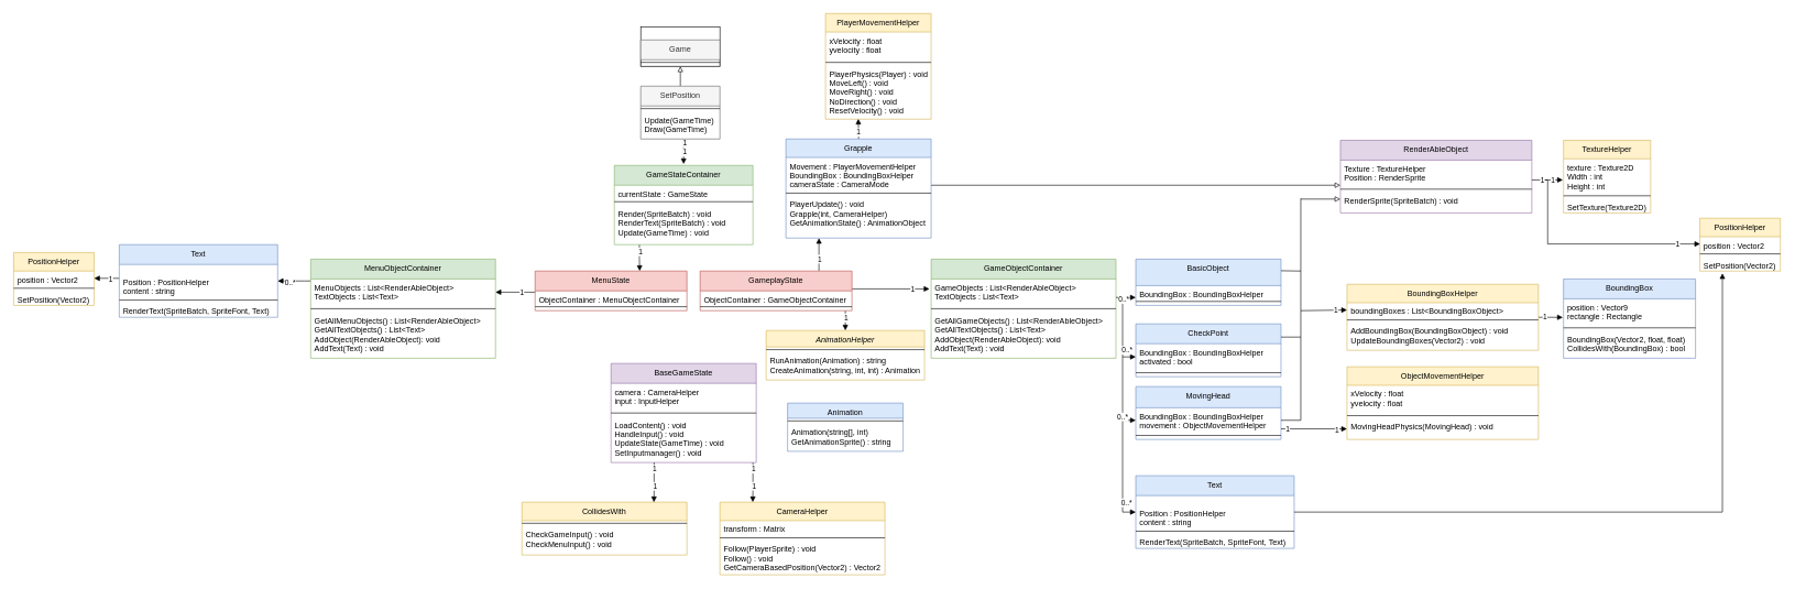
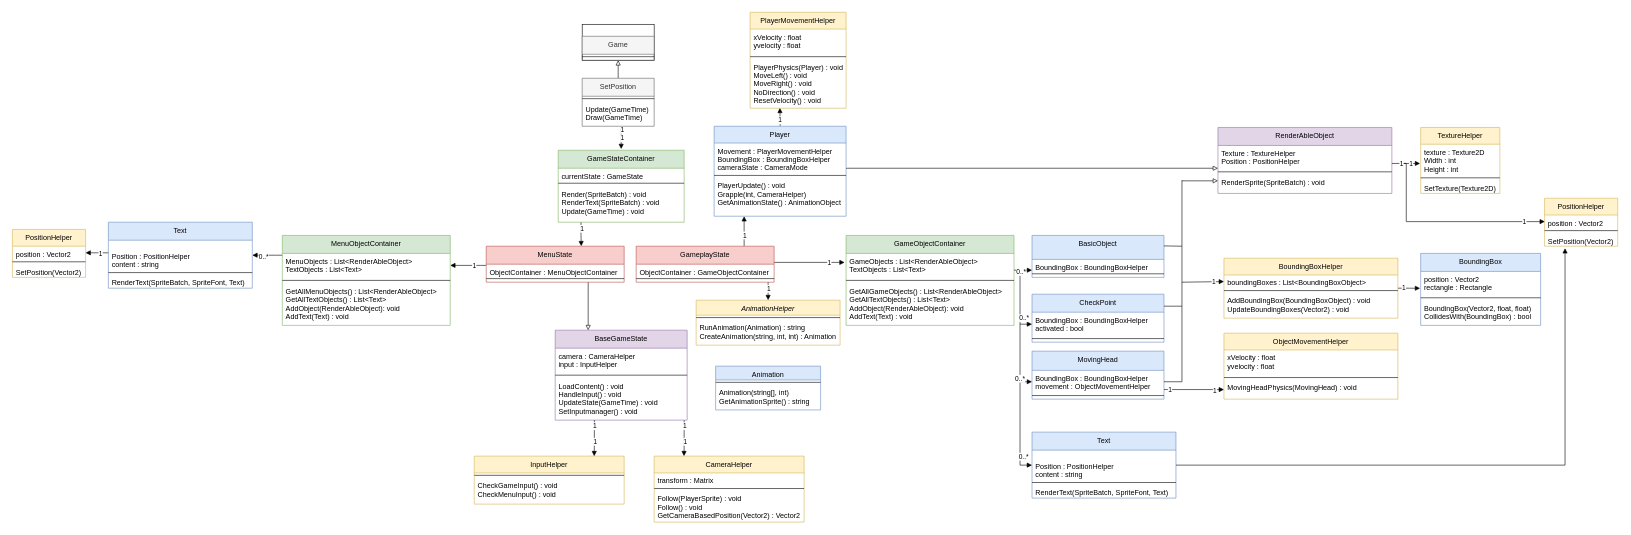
- <mxCell id="107" value="Grapple" style="swimlane;fontStyle=0;align=center;verticalAlign=top;childLayout=stackLayout;horizontal=1;startSize=28;horizontalStack=0;resizeParent=1;resizeLast=0;collapsible=1;marginBottom=0;rounded=0;shadow=0;strokeWidth=1;fillColor=#dae8fc;strokeColor=#6c8ebf;" vertex="1" parent="1"><mxGeometry x="1190" y="210" width="220" height="150" as="geometry"><mxRectangle x="550" y="140" width="160" height="26" as="alternateBounds" /></mxGeometry></mxCell>
+ <mxCell id="107" value="Player" style="swimlane;fontStyle=0;align=center;verticalAlign=top;childLayout=stackLayout;horizontal=1;startSize=28;horizontalStack=0;resizeParent=1;resizeLast=0;collapsible=1;marginBottom=0;rounded=0;shadow=0;strokeWidth=1;fillColor=#dae8fc;strokeColor=#6c8ebf;" vertex="1" parent="1"><mxGeometry x="1190" y="210" width="220" height="150" as="geometry"><mxRectangle x="550" y="140" width="160" height="26" as="alternateBounds" /></mxGeometry></mxCell>
- <mxCell id="49" value="Texture : TextureHelper&#10;Position : RenderSprite" style="text;align=left;verticalAlign=top;spacingLeft=4;spacingRight=4;overflow=hidden;rotatable=0;points=[[0,0.5],[1,0.5]];portConstraint=eastwest;" vertex="1" parent="48"><mxGeometry y="30" width="290" height="40" as="geometry" /></mxCell>
+ <mxCell id="49" value="Texture : TextureHelper&#10;Position : PositionHelper" style="text;align=left;verticalAlign=top;spacingLeft=4;spacingRight=4;overflow=hidden;rotatable=0;points=[[0,0.5],[1,0.5]];portConstraint=eastwest;" vertex="1" parent="48"><mxGeometry y="30" width="290" height="40" as="geometry" /></mxCell>
- <mxCell id="53" value="position : Vector9&#10;rectangle : Rectangle" style="text;align=left;verticalAlign=top;spacingLeft=4;spacingRight=4;overflow=hidden;rotatable=0;points=[[0,0.5],[1,0.5]];portConstraint=eastwest;" vertex="1" parent="52"><mxGeometry y="30" width="200" height="40" as="geometry" /></mxCell>
+ <mxCell id="53" value="position : Vector2&#10;rectangle : Rectangle" style="text;align=left;verticalAlign=top;spacingLeft=4;spacingRight=4;overflow=hidden;rotatable=0;points=[[0,0.5],[1,0.5]];portConstraint=eastwest;" vertex="1" parent="52"><mxGeometry y="30" width="200" height="40" as="geometry" /></mxCell>
+ <mxCell id="25" style="edgeStyle=orthogonalEdgeStyle;rounded=0;orthogonalLoop=1;jettySize=auto;html=1;entryX=0.25;entryY=0;entryDx=0;entryDy=0;endArrow=block;endFill=0;" edge="1" parent="1" source="28" target="21"><mxGeometry relative="1" as="geometry"><Array as="points"><mxPoint x="980" y="540" /><mxPoint x="980" y="540" /></Array></mxGeometry></mxCell>
- <mxCell id="94" value="CollidesWith" style="swimlane;fontStyle=0;align=center;verticalAlign=top;childLayout=stackLayout;horizontal=1;startSize=28;horizontalStack=0;resizeParent=1;resizeLast=0;collapsible=1;marginBottom=0;rounded=0;shadow=0;strokeWidth=1;fillColor=#fff2cc;strokeColor=#d6b656;" vertex="1" parent="1"><mxGeometry x="790" y="760" width="250" height="80" as="geometry"><mxRectangle x="550" y="140" width="160" height="26" as="alternateBounds" /></mxGeometry></mxCell>
+ <mxCell id="94" value="InputHelper" style="swimlane;fontStyle=0;align=center;verticalAlign=top;childLayout=stackLayout;horizontal=1;startSize=28;horizontalStack=0;resizeParent=1;resizeLast=0;collapsible=1;marginBottom=0;rounded=0;shadow=0;strokeWidth=1;fillColor=#fff2cc;strokeColor=#d6b656;" vertex="1" parent="1"><mxGeometry x="790" y="760" width="250" height="80" as="geometry"><mxRectangle x="550" y="140" width="160" height="26" as="alternateBounds" /></mxGeometry></mxCell>
